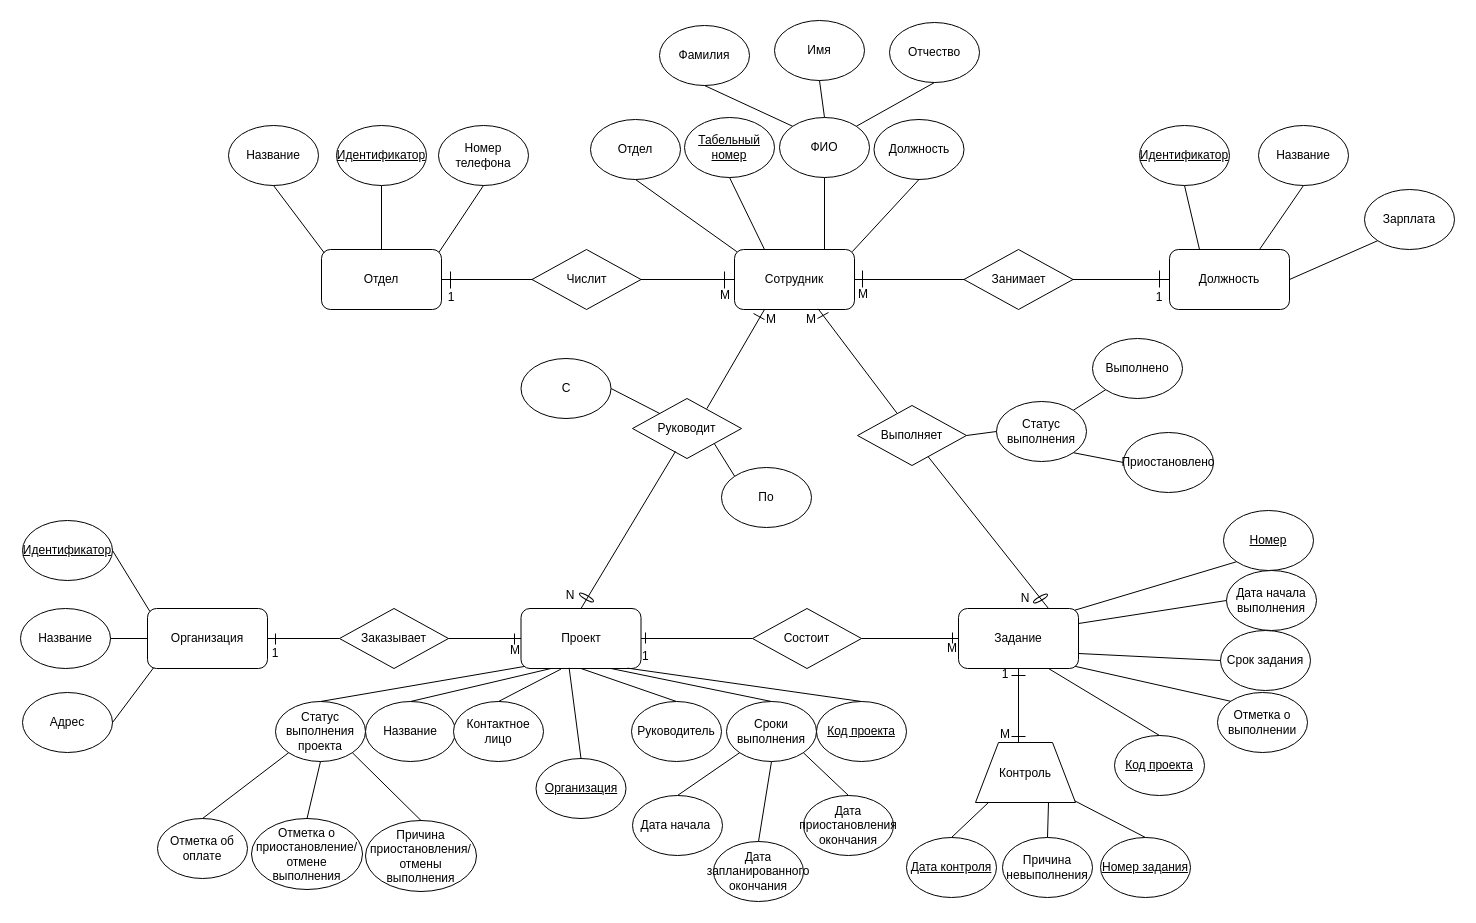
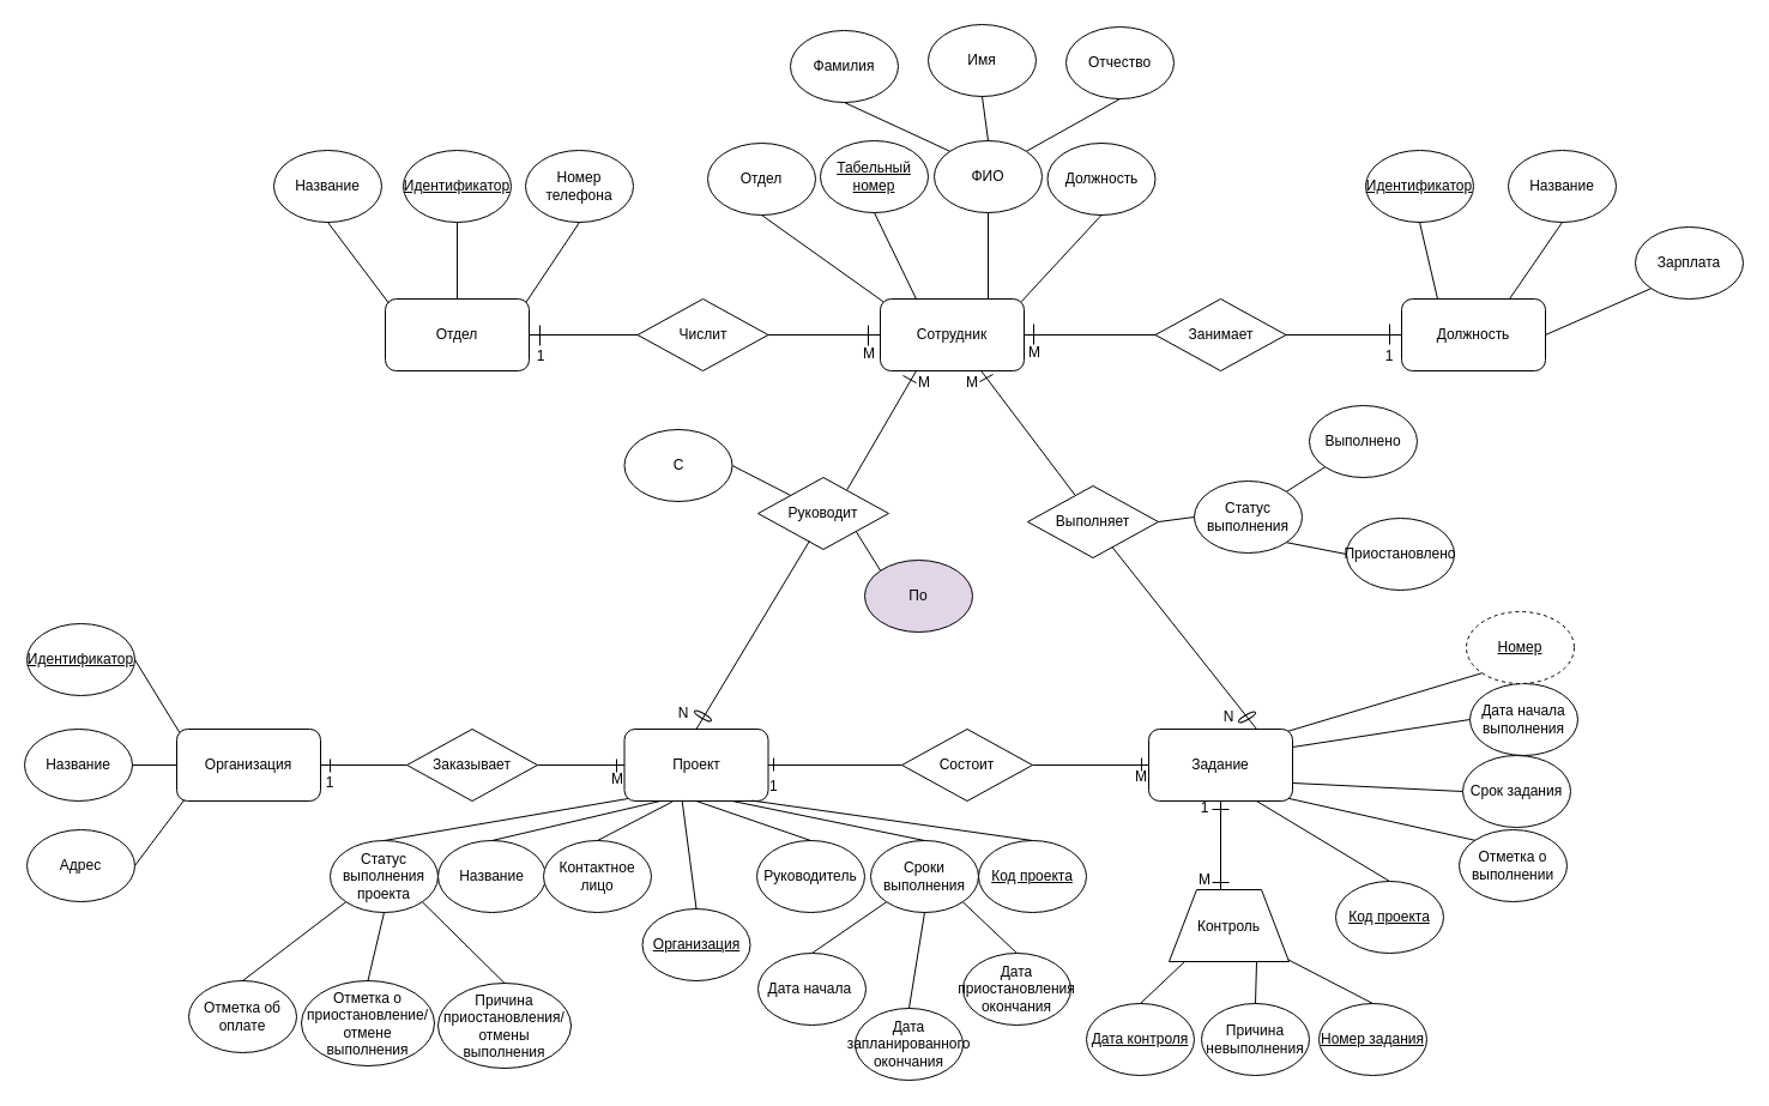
- <mxCell id="109" value="По" style="ellipse;whiteSpace=wrap;html=1;" parent="1" vertex="1"><mxGeometry x="721" y="467" width="90" height="60" as="geometry" /></mxCell>
+ <mxCell id="109" value="По" style="ellipse;whiteSpace=wrap;html=1;fillColor=#e1d5e7;" parent="1" vertex="1"><mxGeometry x="721" y="467" width="90" height="60" as="geometry" /></mxCell>
- <mxCell id="30" value="&lt;u&gt;Номер&lt;/u&gt;" style="ellipse;whiteSpace=wrap;html=1;fontColor=default;strokeColor=default;fillColor=default;aspect=fixed;" parent="1" vertex="1"><mxGeometry x="1223" y="510" width="90" height="60" as="geometry" /></mxCell>
+ <mxCell id="30" value="&lt;u&gt;Номер&lt;/u&gt;" style="ellipse;whiteSpace=wrap;html=1;fontColor=default;strokeColor=default;fillColor=default;aspect=fixed;dashed=1;" parent="1" vertex="1"><mxGeometry x="1223" y="510" width="90" height="60" as="geometry" /></mxCell>
